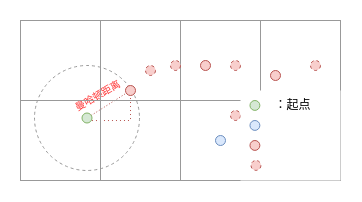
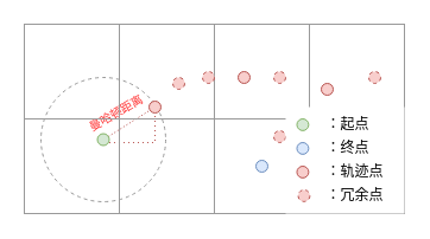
+ <mxCell id="28" value="：终点" style="text;html=1;align=center;verticalAlign=middle;whiteSpace=wrap;rounded=0;fontFamily=宋体;" parent="24" vertex="1"><mxGeometry x="26.316" y="25" width="52.632" height="20" as="geometry" /></mxCell>
+ <mxCell id="29" value="：轨迹点" style="text;html=1;align=center;verticalAlign=middle;whiteSpace=wrap;rounded=0;fontFamily=宋体;" parent="24" vertex="1"><mxGeometry x="31.579" y="45" width="52.632" height="20" as="geometry" /></mxCell>
+ <mxCell id="33" value="：冗余点" style="text;html=1;align=center;verticalAlign=middle;whiteSpace=wrap;rounded=0;fontFamily=宋体;" vertex="1" parent="24"><mxGeometry x="31.579" y="65" width="52.632" height="20" as="geometry" /></mxCell>
